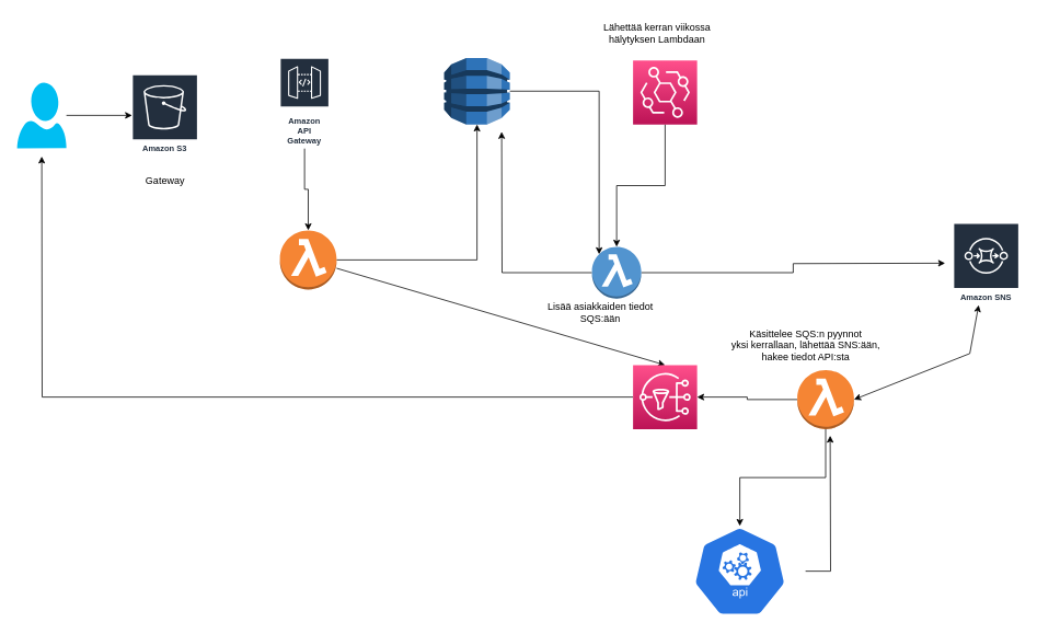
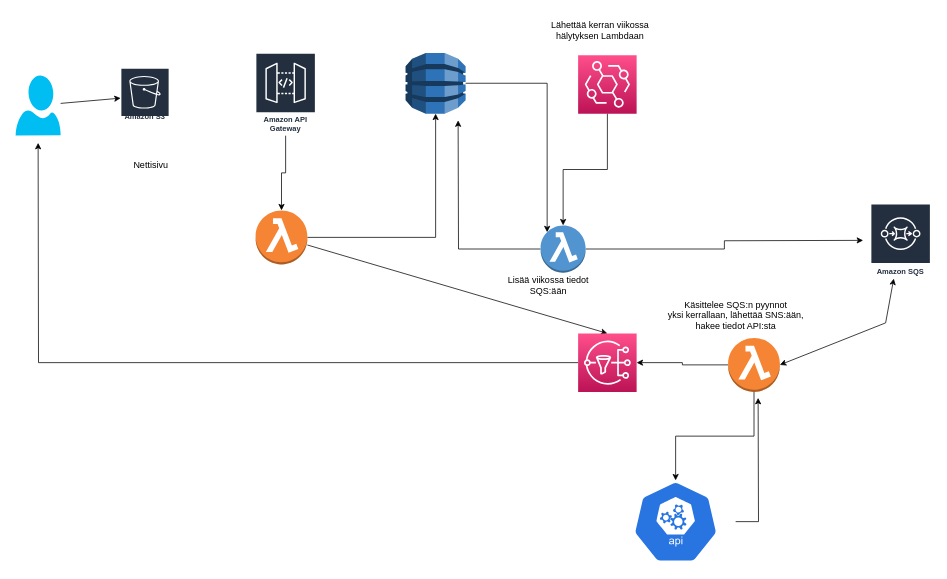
- <mxCell id="18" value="Amazon API Gateway" style="sketch=0;outlineConnect=0;fontColor=#232F3E;gradientColor=none;strokeColor=#ffffff;fillColor=#232F3E;dashed=0;verticalLabelPosition=middle;verticalAlign=bottom;align=center;html=1;whiteSpace=wrap;fontSize=10;fontStyle=1;spacing=3;shape=mxgraph.aws4.productIcon;prIcon=mxgraph.aws4.api_gateway;" vertex="1" parent="1"><mxGeometry x="340" y="70" width="60" height="110" as="geometry" /></mxCell>
+ <mxCell id="18" value="Amazon API Gateway" style="sketch=0;outlineConnect=0;fontColor=#232F3E;gradientColor=none;strokeColor=#ffffff;fillColor=#232F3E;dashed=0;verticalLabelPosition=middle;verticalAlign=bottom;align=center;html=1;whiteSpace=wrap;fontSize=10;fontStyle=1;spacing=3;shape=mxgraph.aws4.productIcon;prIcon=mxgraph.aws4.api_gateway;" vertex="1" parent="1"><mxGeometry x="340" y="70" width="80" height="110" as="geometry" /></mxCell>
- <mxCell id="5" value="Amazon S3" style="sketch=0;outlineConnect=0;fontColor=#232F3E;gradientColor=none;strokeColor=#ffffff;fillColor=#232F3E;dashed=0;verticalLabelPosition=middle;verticalAlign=bottom;align=center;html=1;whiteSpace=wrap;fontSize=10;fontStyle=1;spacing=3;shape=mxgraph.aws4.productIcon;prIcon=mxgraph.aws4.s3;" vertex="1" parent="1"><mxGeometry x="160" y="90" width="80" height="100" as="geometry" /></mxCell>
+ <mxCell id="5" value="Amazon S3" style="sketch=0;outlineConnect=0;fontColor=#232F3E;gradientColor=none;strokeColor=#ffffff;fillColor=#232F3E;dashed=0;verticalLabelPosition=middle;verticalAlign=bottom;align=center;html=1;whiteSpace=wrap;fontSize=10;fontStyle=1;spacing=3;shape=mxgraph.aws4.productIcon;prIcon=mxgraph.aws4.s3;" vertex="1" parent="1"><mxGeometry x="160" y="90" width="65" height="75" as="geometry" /></mxCell>
- <mxCell id="16" value="Gateway" style="text;html=1;align=center;verticalAlign=middle;resizable=0;points=[];autosize=1;strokeColor=none;fillColor=none;" vertex="1" parent="1"><mxGeometry x="165" y="205" width="70" height="30" as="geometry" /></mxCell>
+ <mxCell id="16" value="Nettisivu" style="text;html=1;align=center;verticalAlign=middle;resizable=0;points=[];autosize=1;strokeColor=none;fillColor=none;" vertex="1" parent="1"><mxGeometry x="165" y="205" width="70" height="30" as="geometry" /></mxCell>
- <mxCell id="12" value="Amazon SNS" style="sketch=0;outlineConnect=0;fontColor=#232F3E;gradientColor=none;strokeColor=#ffffff;fillColor=#232F3E;dashed=0;verticalLabelPosition=middle;verticalAlign=bottom;align=center;html=1;whiteSpace=wrap;fontSize=10;fontStyle=1;spacing=3;shape=mxgraph.aws4.productIcon;prIcon=mxgraph.aws4.sqs;" vertex="1" parent="1"><mxGeometry x="1160" y="271" width="80" height="100" as="geometry" /></mxCell>
+ <mxCell id="12" value="Amazon SQS" style="sketch=0;outlineConnect=0;fontColor=#232F3E;gradientColor=none;strokeColor=#ffffff;fillColor=#232F3E;dashed=0;verticalLabelPosition=middle;verticalAlign=bottom;align=center;html=1;whiteSpace=wrap;fontSize=10;fontStyle=1;spacing=3;shape=mxgraph.aws4.productIcon;prIcon=mxgraph.aws4.sqs;" vertex="1" parent="1"><mxGeometry x="1160" y="271" width="80" height="100" as="geometry" /></mxCell>
- <mxCell id="25" value="Lisää asiakkaiden tiedot&lt;br&gt;SQS:ään&lt;br&gt;" style="text;html=1;align=center;verticalAlign=middle;resizable=0;points=[];autosize=1;strokeColor=none;fillColor=none;" vertex="1" parent="1"><mxGeometry x="655" y="360" width="150" height="40" as="geometry" /></mxCell>
+ <mxCell id="25" value="Lisää viikossa tiedot&lt;br&gt;SQS:ään&lt;br&gt;" style="text;html=1;align=center;verticalAlign=middle;resizable=0;points=[];autosize=1;strokeColor=none;fillColor=none;" vertex="1" parent="1"><mxGeometry x="655" y="360" width="150" height="40" as="geometry" /></mxCell>
